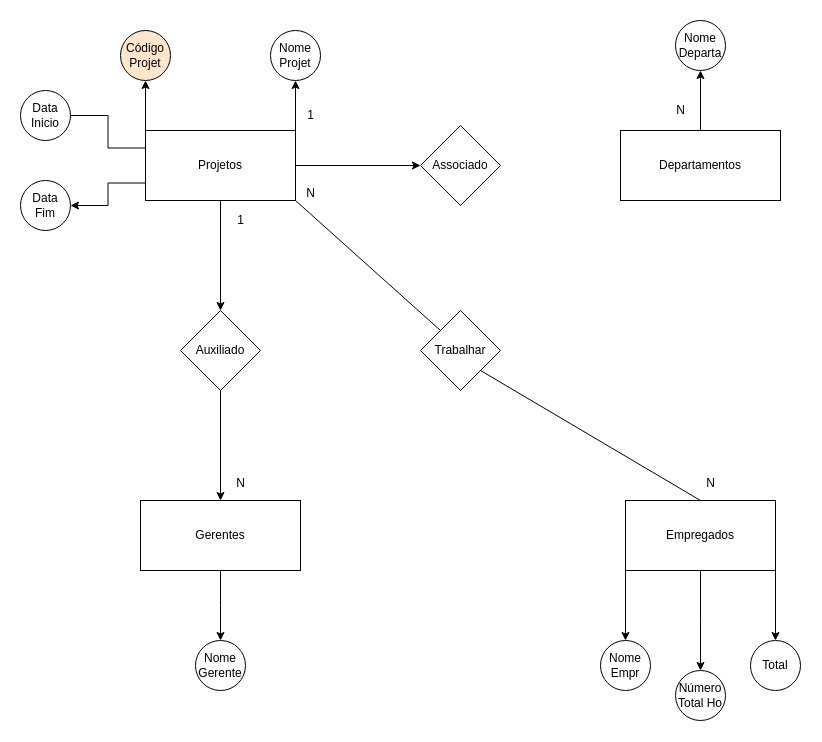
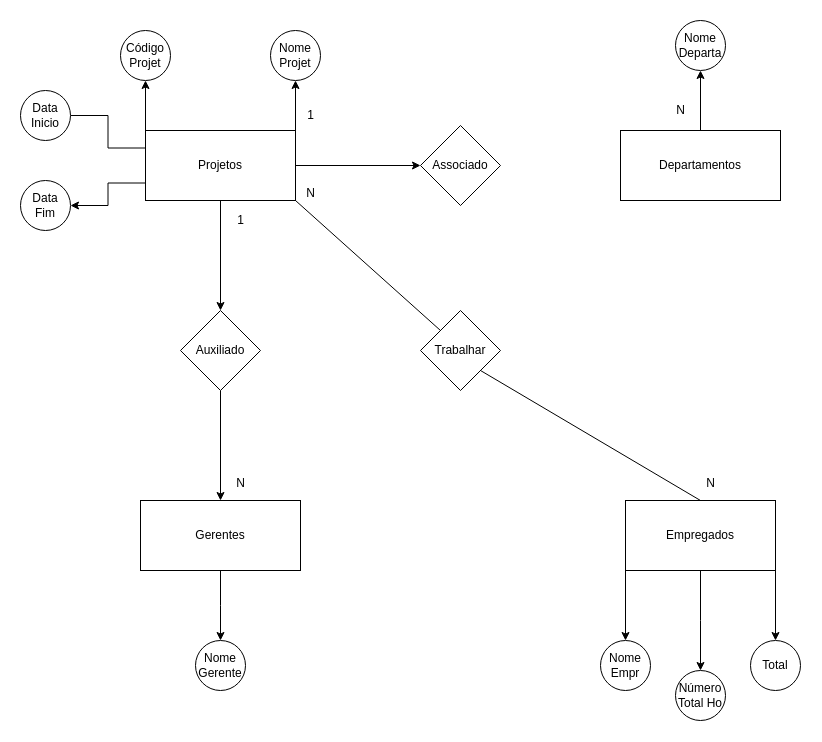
- <mxCell id="23" value="Código&lt;br&gt;Projet" style="ellipse;whiteSpace=wrap;html=1;aspect=fixed;fillColor=#ffe6cc;" vertex="1" parent="1"><mxGeometry x="120" y="30" width="50" height="50" as="geometry" /></mxCell>
+ <mxCell id="23" value="Código&lt;br&gt;Projet" style="ellipse;whiteSpace=wrap;html=1;aspect=fixed;" vertex="1" parent="1"><mxGeometry x="120" y="30" width="50" height="50" as="geometry" /></mxCell>
